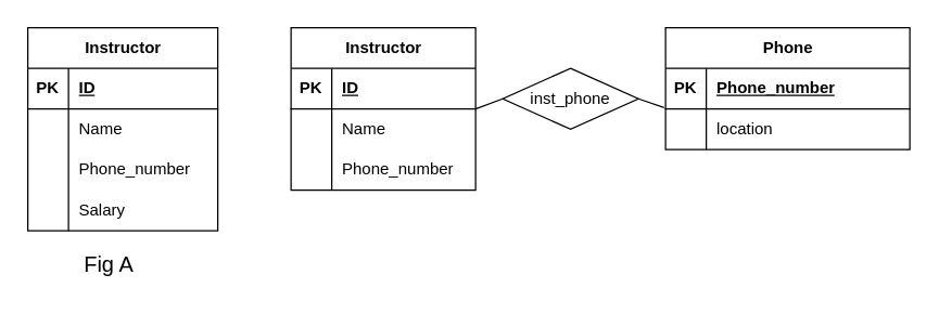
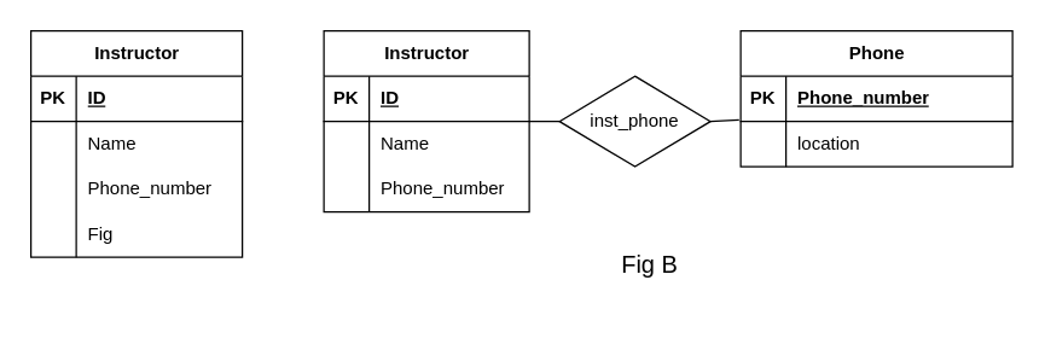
- <mxCell id="32" value="inst_phone" style="shape=rhombus;perimeter=rhombusPerimeter;whiteSpace=wrap;html=1;align=center;" vertex="1" parent="1"><mxGeometry x="370" y="50" width="100" height="45" as="geometry" /></mxCell>
+ <mxCell id="32" value="inst_phone" style="shape=rhombus;perimeter=rhombusPerimeter;whiteSpace=wrap;html=1;align=center;" vertex="1" parent="1"><mxGeometry x="370" y="50" width="100" height="60" as="geometry" /></mxCell>
- <mxCell id="14" value="Salary" style="shape=partialRectangle;connectable=0;fillColor=none;top=0;left=0;bottom=0;right=0;align=left;spacingLeft=6;overflow=hidden;whiteSpace=wrap;html=1;" vertex="1" parent="12"><mxGeometry x="30" width="110" height="30" as="geometry"><mxRectangle width="110" height="30" as="alternateBounds" /></mxGeometry></mxCell>
+ <mxCell id="14" value="Fig" style="shape=partialRectangle;connectable=0;fillColor=none;top=0;left=0;bottom=0;right=0;align=left;spacingLeft=6;overflow=hidden;whiteSpace=wrap;html=1;" vertex="1" parent="12"><mxGeometry x="30" width="110" height="30" as="geometry"><mxRectangle width="110" height="30" as="alternateBounds" /></mxGeometry></mxCell>
+ <mxCell id="36" value="Fig B" style="text;strokeColor=none;fillColor=none;html=1;align=center;verticalAlign=middle;whiteSpace=wrap;rounded=0;fontSize=16;" vertex="1" parent="1"><mxGeometry x="400" y="160" width="60" height="30" as="geometry" /></mxCell>
- <mxCell id="35" value="Fig A" style="text;strokeColor=none;fillColor=none;html=1;align=center;verticalAlign=middle;whiteSpace=wrap;rounded=0;fontSize=16;" vertex="1" parent="1"><mxGeometry x="50" y="180" width="60" height="30" as="geometry" /></mxCell>
